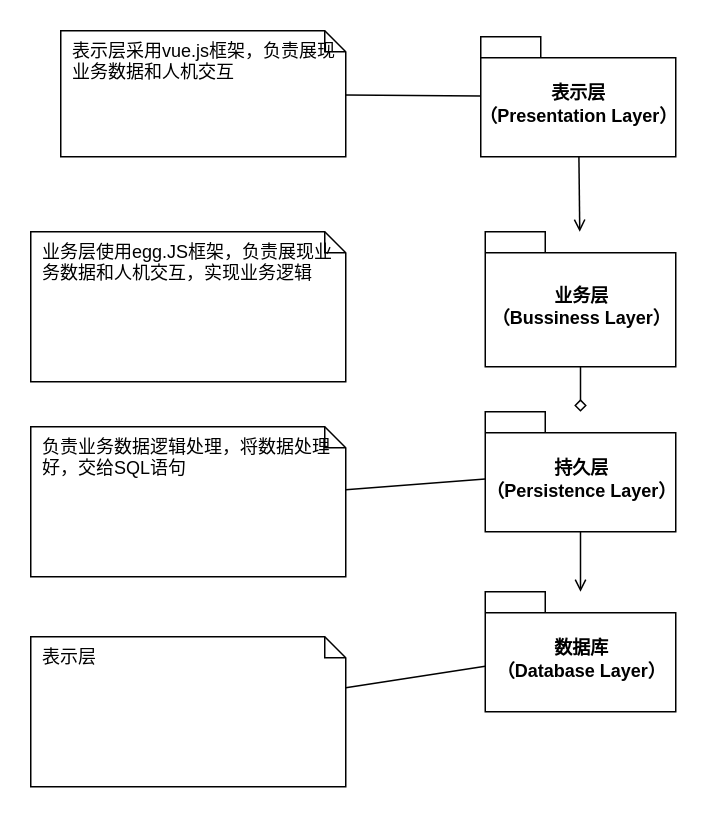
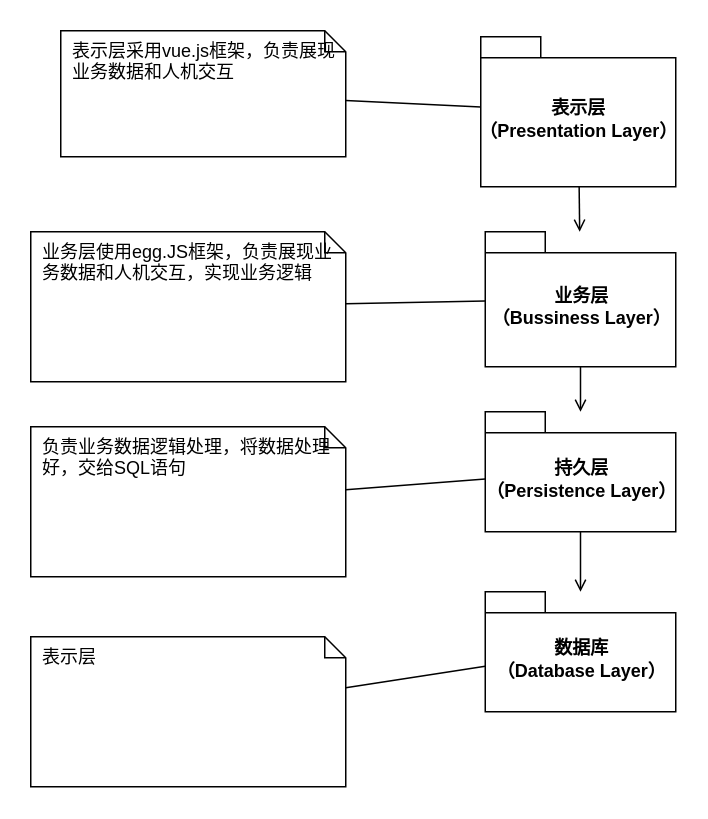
- <mxCell id="7" value="表示层&lt;br&gt;（P&lt;span&gt;resentation Layer&lt;/span&gt;）&lt;br&gt;" style="shape=folder;fontStyle=1;spacingTop=10;tabWidth=40;tabHeight=14;tabPosition=left;html=1;" vertex="1" parent="1"><mxGeometry x="320" y="24" width="130" height="80" as="geometry" /></mxCell>
+ <mxCell id="7" value="表示层&lt;br&gt;（P&lt;span&gt;resentation Layer&lt;/span&gt;）&lt;br&gt;" style="shape=folder;fontStyle=1;spacingTop=10;tabWidth=40;tabHeight=14;tabPosition=left;html=1;" vertex="1" parent="1"><mxGeometry x="320" y="24" width="130" height="100" as="geometry" /></mxCell>
+ <mxCell id="3" style="edgeStyle=none;rounded=0;orthogonalLoop=1;jettySize=auto;html=1;endArrow=none;endFill=0;" edge="1" parent="1" source="4" target="14"><mxGeometry relative="1" as="geometry"><mxPoint x="260" y="194" as="targetPoint" /></mxGeometry></mxCell>
- <mxCell id="2" style="edgeStyle=none;rounded=0;orthogonalLoop=1;jettySize=auto;html=1;endArrow=diamond;endFill=0;" edge="1" parent="1" source="4" target="10"><mxGeometry relative="1" as="geometry" /></mxCell>
+ <mxCell id="2" style="edgeStyle=none;rounded=0;orthogonalLoop=1;jettySize=auto;html=1;endArrow=open;endFill=0;" edge="1" parent="1" source="4" target="10"><mxGeometry relative="1" as="geometry" /></mxCell>
